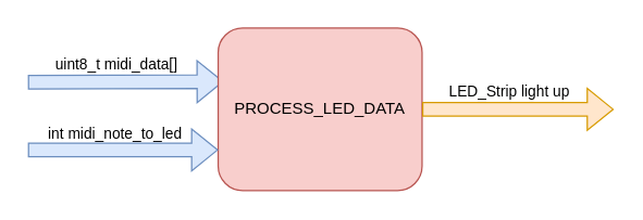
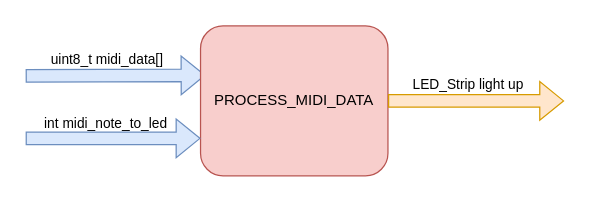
- <mxCell id="4" value="PROCESS_LED_DATA" style="rounded=1;whiteSpace=wrap;html=1;fillColor=#f8cecc;strokeColor=#b85450;" vertex="1" parent="1"><mxGeometry x="160" y="20" width="150" height="120" as="geometry" /></mxCell>
+ <mxCell id="4" value="PROCESS_MIDI_DATA" style="rounded=1;whiteSpace=wrap;html=1;fillColor=#f8cecc;strokeColor=#b85450;" vertex="1" parent="1"><mxGeometry x="160" y="20" width="150" height="120" as="geometry" /></mxCell>
